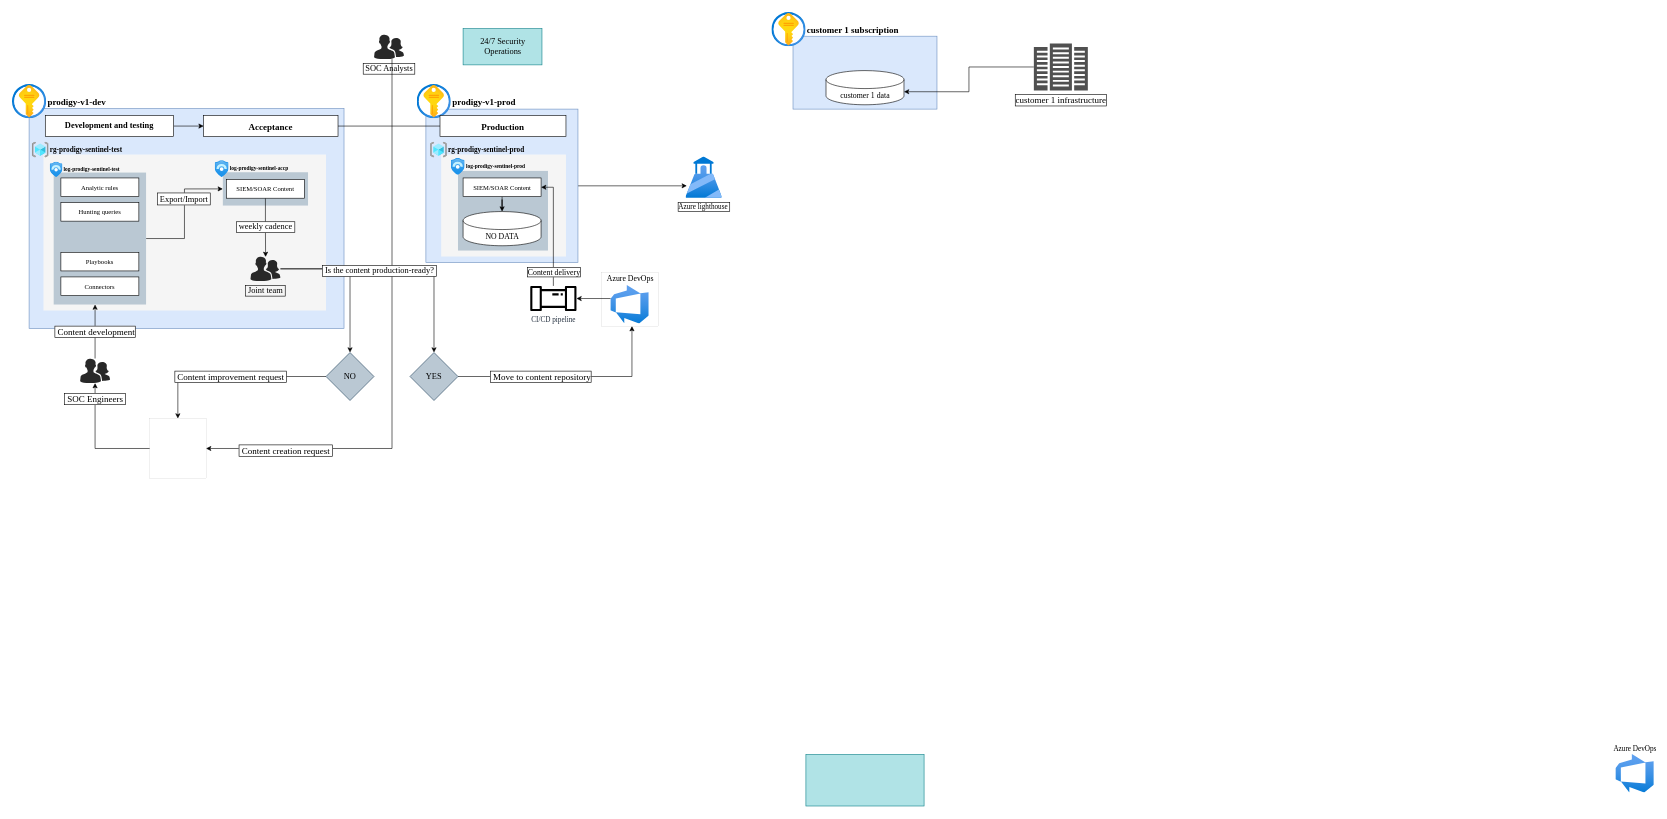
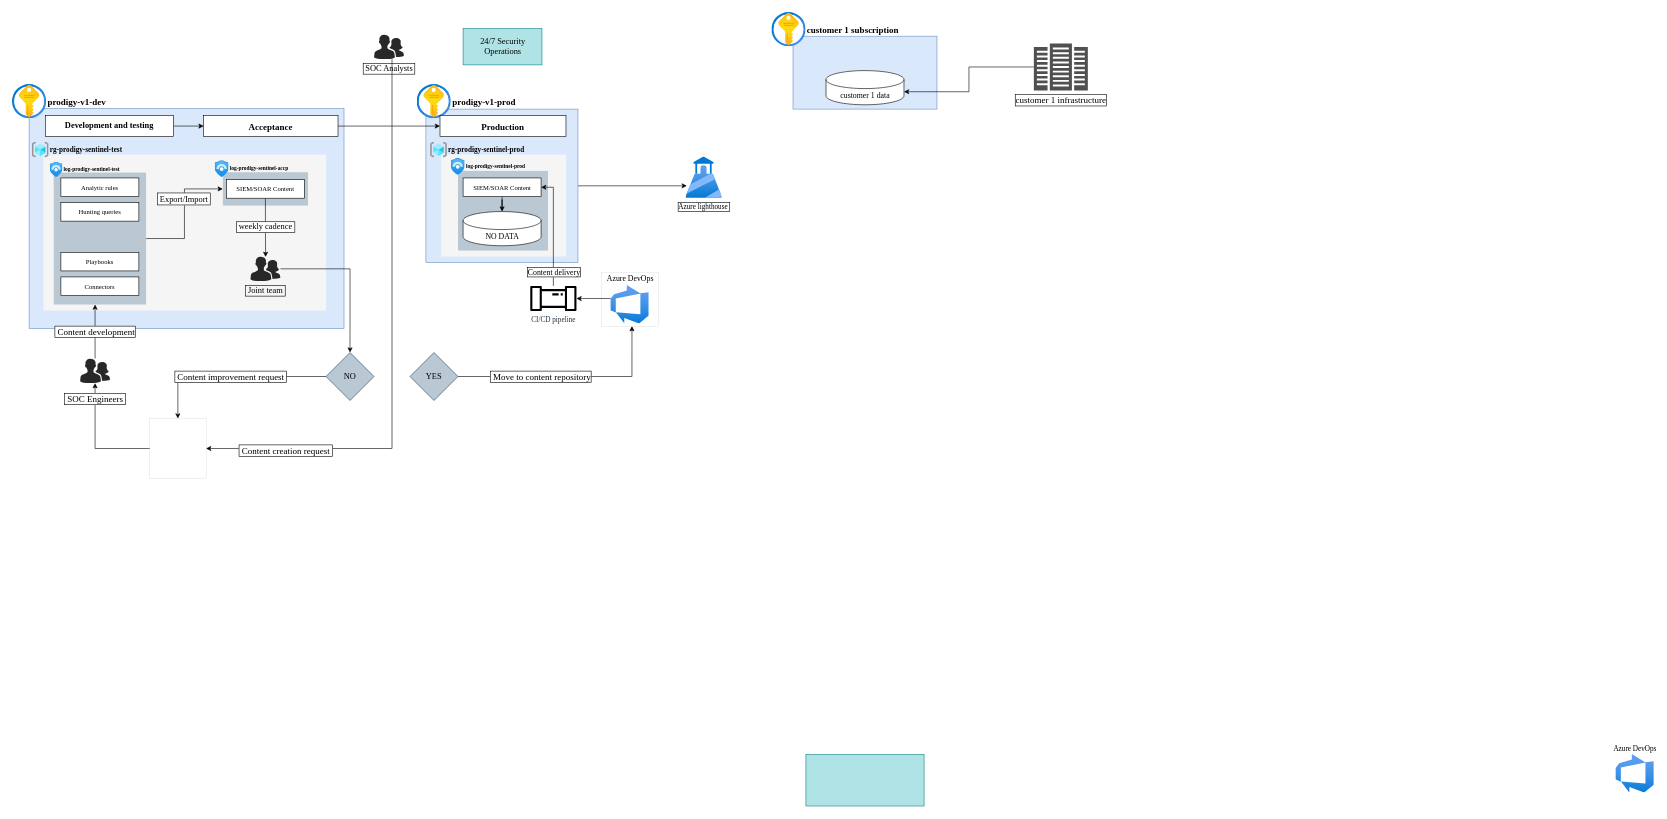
- <mxCell id="26" value="" style="edgeStyle=orthogonalEdgeStyle;rounded=0;orthogonalLoop=1;jettySize=auto;html=1;labelBorderColor=default;fontFamily=Verdana;fontSize=15;fontColor=default;endArrow=none;" edge="1" parent="1" source="27" target="41"><mxGeometry relative="1" as="geometry" /></mxCell>
+ <mxCell id="26" value="" style="edgeStyle=orthogonalEdgeStyle;rounded=0;orthogonalLoop=1;jettySize=auto;html=1;labelBorderColor=default;fontFamily=Verdana;fontSize=15;fontColor=default;" edge="1" parent="1" source="27" target="41"><mxGeometry relative="1" as="geometry" /></mxCell>
- <mxCell id="29" value="" style="edgeStyle=orthogonalEdgeStyle;rounded=0;orthogonalLoop=1;jettySize=auto;html=1;fontFamily=Verdana;fontSize=14;" edge="1" parent="1" source="31" target="36"><mxGeometry relative="1" as="geometry" /></mxCell>
- <mxCell id="30" value="&amp;nbsp;Is the content production-ready?&amp;nbsp;" style="edgeLabel;html=1;align=center;verticalAlign=middle;resizable=0;points=[];fontSize=14;fontFamily=Verdana;labelBorderColor=default;" vertex="1" connectable="0" parent="29"><mxGeometry x="-0.172" y="-3" relative="1" as="geometry"><mxPoint as="offset" /></mxGeometry></mxCell>
